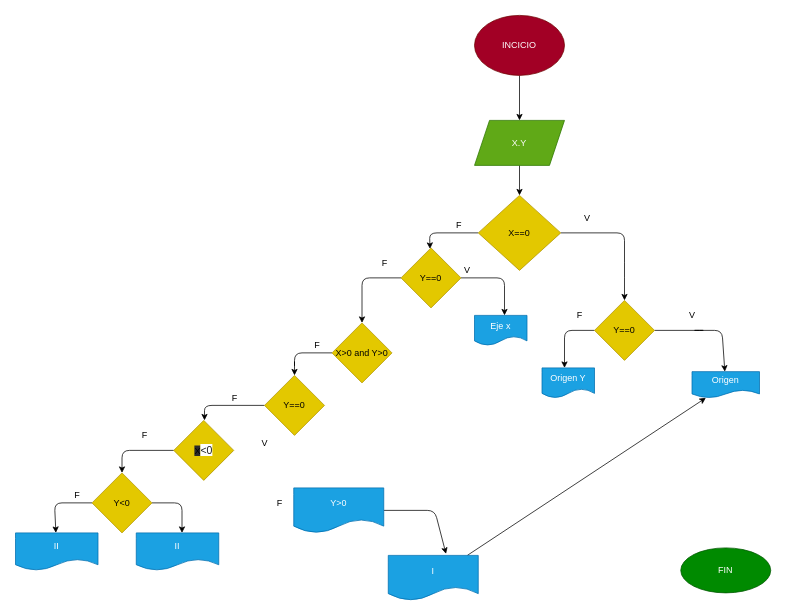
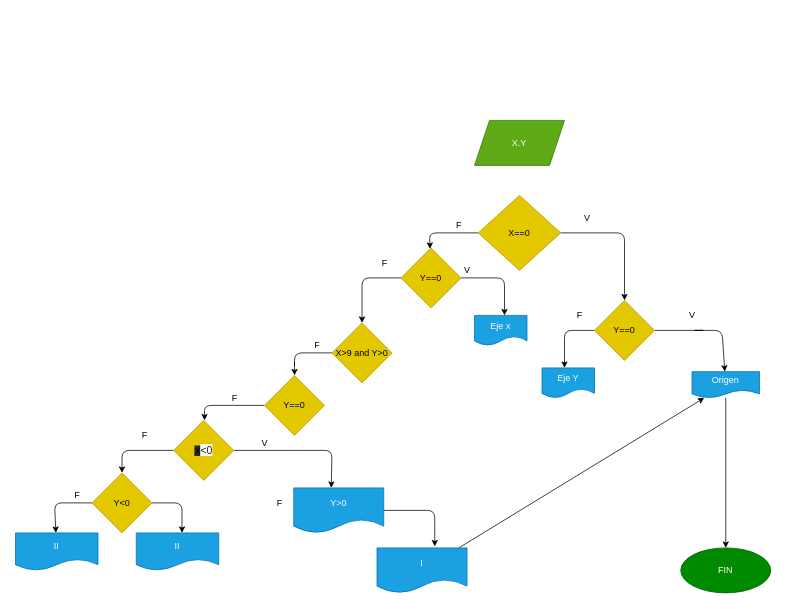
- <mxCell id="3" value="INCICIO" style="ellipse;whiteSpace=wrap;html=1;fillColor=#a20025;fontColor=#ffffff;strokeColor=#6F0000;" vertex="1" parent="1"><mxGeometry x="632" y="20" width="120" height="80" as="geometry" /></mxCell>
- <mxCell id="2" value="" style="edgeStyle=none;html=1;" edge="1" parent="1" source="3" target="5"><mxGeometry relative="1" as="geometry" /></mxCell>
- <mxCell id="4" value="" style="edgeStyle=none;html=1;" edge="1" parent="1" source="5" target="8"><mxGeometry relative="1" as="geometry" /></mxCell>
- <mxCell id="19" value="X&amp;gt;0 and Y&amp;gt;0" style="rhombus;whiteSpace=wrap;html=1;fillColor=#e3c800;fontColor=#000000;strokeColor=#B09500;" vertex="1" parent="1"><mxGeometry x="442" y="430" width="80" height="80" as="geometry" /></mxCell>
+ <mxCell id="19" value="X&amp;gt;9 and Y&amp;gt;0" style="rhombus;whiteSpace=wrap;html=1;fillColor=#e3c800;fontColor=#000000;strokeColor=#B09500;" vertex="1" parent="1"><mxGeometry x="442" y="430" width="80" height="80" as="geometry" /></mxCell>
- <mxCell id="16" value="Origen Y" style="shape=document;whiteSpace=wrap;html=1;boundedLbl=1;fillColor=#1ba1e2;fontColor=#ffffff;strokeColor=#006EAF;" vertex="1" parent="1"><mxGeometry x="722" y="490" width="70" height="40" as="geometry" /></mxCell>
+ <mxCell id="16" value="Eje Y" style="shape=document;whiteSpace=wrap;html=1;boundedLbl=1;fillColor=#1ba1e2;fontColor=#ffffff;strokeColor=#006EAF;" vertex="1" parent="1"><mxGeometry x="722" y="490" width="70" height="40" as="geometry" /></mxCell>
+ <mxCell id="24" value="" style="edgeStyle=none;html=1;entryX=0.417;entryY=0;entryDx=0;entryDy=0;entryPerimeter=0;" edge="1" parent="1" source="26" target="30"><mxGeometry relative="1" as="geometry"><mxPoint x="442" y="640" as="targetPoint" /><Array as="points"><mxPoint x="392" y="600" /><mxPoint x="442" y="600" /></Array></mxGeometry></mxCell>
+ <mxCell id="44" value="" style="edgeStyle=none;html=1;" edge="1" parent="1" source="45" target="47"><mxGeometry relative="1" as="geometry" /></mxCell>
- <mxCell id="39" value="I" style="shape=document;whiteSpace=wrap;html=1;boundedLbl=1;fillColor=#1ba1e2;fontColor=#ffffff;strokeColor=#006EAF;" vertex="1" parent="1"><mxGeometry x="517" y="740" width="120" height="60" as="geometry" /></mxCell>
+ <mxCell id="39" value="I" style="shape=document;whiteSpace=wrap;html=1;boundedLbl=1;fillColor=#1ba1e2;fontColor=#ffffff;strokeColor=#006EAF;" vertex="1" parent="1"><mxGeometry x="502" y="730" width="120" height="60" as="geometry" /></mxCell>
